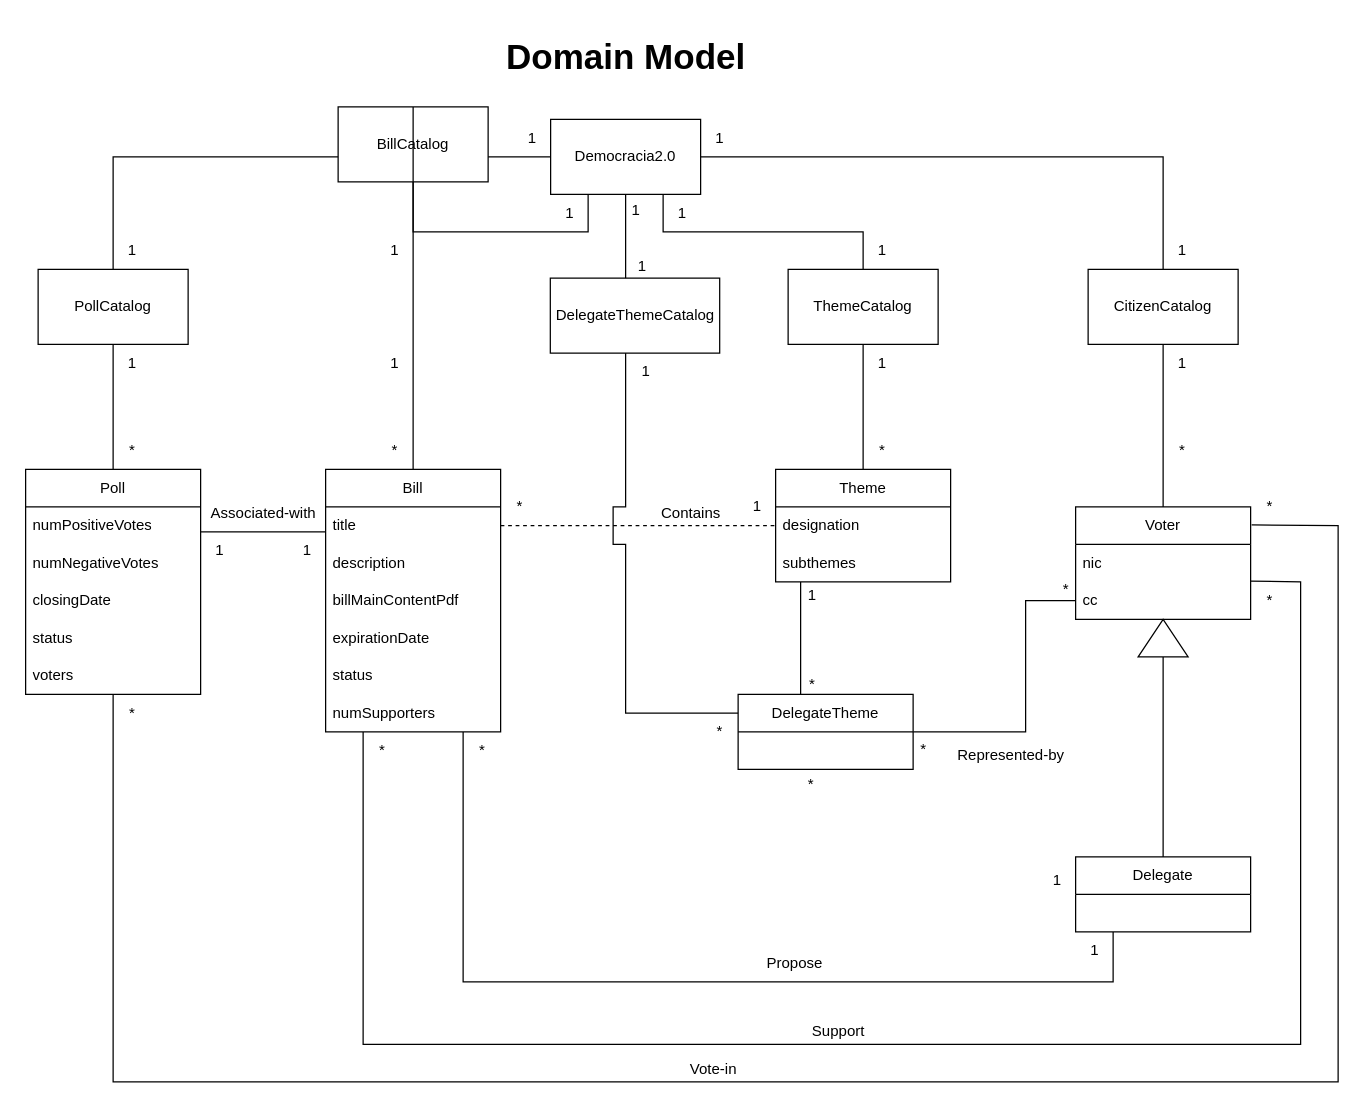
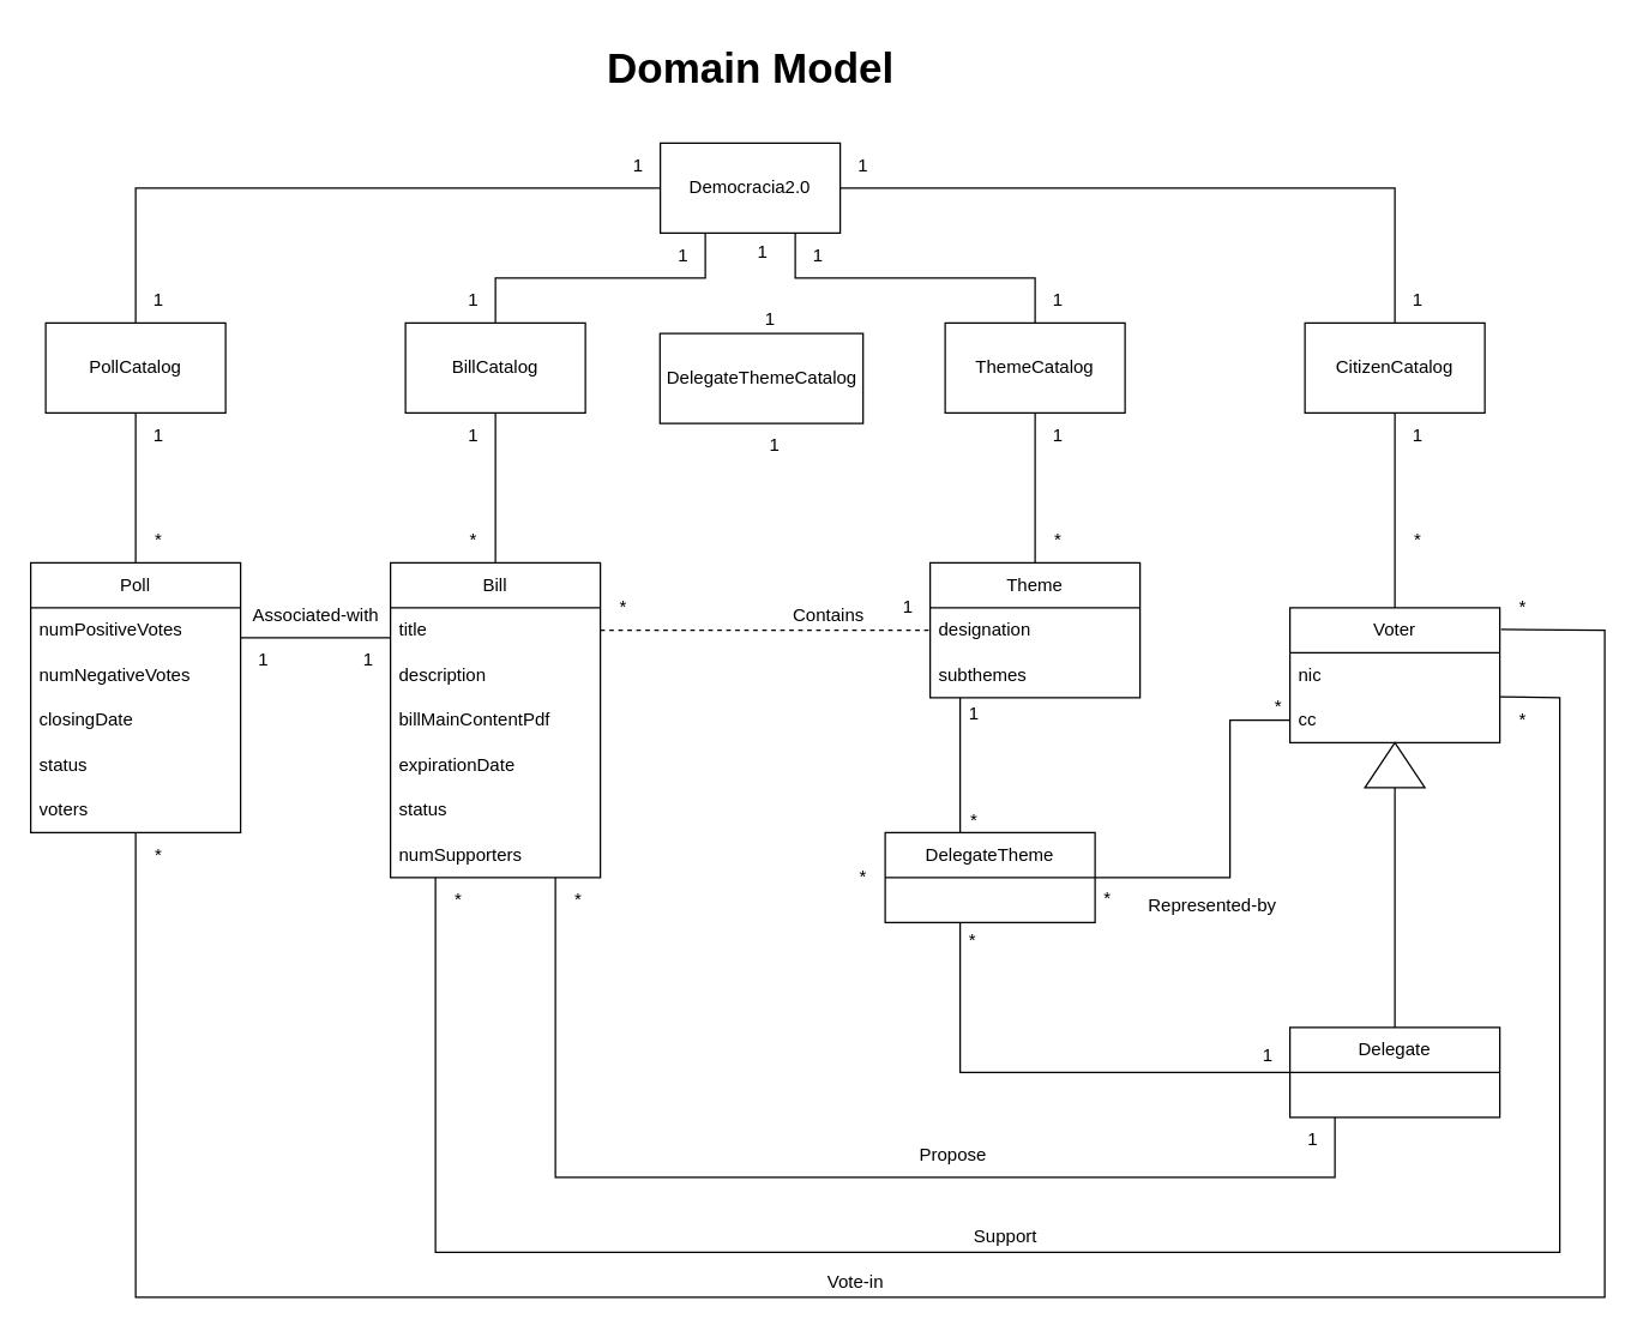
- <mxCell id="8" value="BillCatalog" style="rounded=0;whiteSpace=wrap;html=1;" parent="1" vertex="1"><mxGeometry x="270" y="85" width="120" height="60" as="geometry" /></mxCell>
+ <mxCell id="8" value="BillCatalog" style="rounded=0;whiteSpace=wrap;html=1;" parent="1" vertex="1"><mxGeometry x="270" y="215" width="120" height="60" as="geometry" /></mxCell>
- <mxCell id="86" style="edgeStyle=orthogonalEdgeStyle;rounded=0;orthogonalLoop=1;jettySize=auto;html=1;entryX=0.5;entryY=1;entryDx=0;entryDy=0;endArrow=none;endFill=0;exitX=0;exitY=0.25;exitDx=0;exitDy=0;" parent="1" source="82" target="3" edge="1"><mxGeometry relative="1" as="geometry"><mxPoint x="500" y="575" as="sourcePoint" /><Array as="points"><mxPoint x="500" y="570" /><mxPoint x="500" y="435" /><mxPoint x="490" y="435" /><mxPoint x="490" y="405" /><mxPoint x="500" y="405" /></Array></mxGeometry></mxCell>
+ <mxCell id="79" style="edgeStyle=orthogonalEdgeStyle;rounded=0;orthogonalLoop=1;jettySize=auto;html=1;entryX=0;entryY=0.5;entryDx=0;entryDy=0;endArrow=none;endFill=0;" parent="1" source="82" target="47" edge="1"><mxGeometry relative="1" as="geometry"><Array as="points"><mxPoint x="640" y="715" /></Array></mxGeometry></mxCell>
